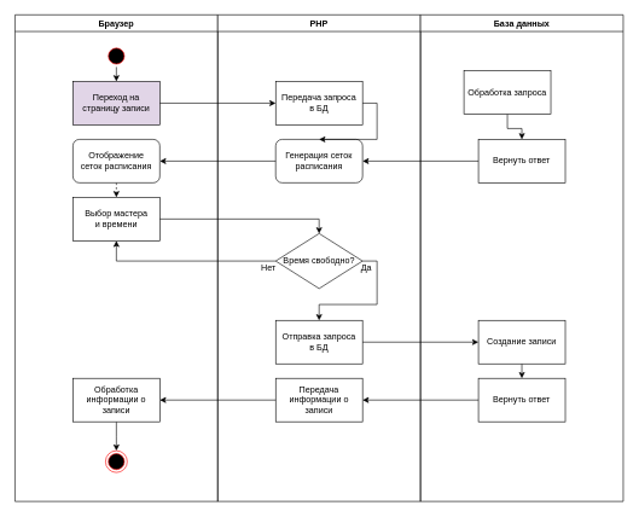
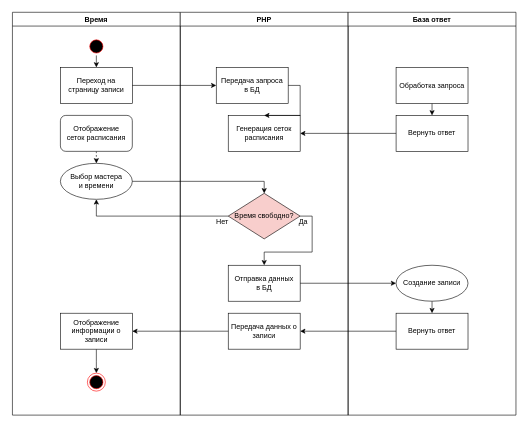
- <mxCell id="2" value="Браузер" style="swimlane;whiteSpace=wrap" parent="1" vertex="1"><mxGeometry x="20" y="20" width="280" height="672" as="geometry" /></mxCell>
+ <mxCell id="2" value="Время" style="swimlane;whiteSpace=wrap" parent="1" vertex="1"><mxGeometry x="20" y="20" width="280" height="672" as="geometry" /></mxCell>
- <mxCell id="21" value="База данных" style="swimlane;whiteSpace=wrap;startSize=23;" parent="1" vertex="1"><mxGeometry x="580" y="20" width="280" height="672" as="geometry" /></mxCell>
+ <mxCell id="21" value="База ответ" style="swimlane;whiteSpace=wrap;startSize=23;" parent="1" vertex="1"><mxGeometry x="580" y="20" width="280" height="672" as="geometry" /></mxCell>
- <mxCell id="23" value="Обработка запроса" style="rounded=0;whiteSpace=wrap;html=1;" parent="21" vertex="1"><mxGeometry x="60" y="77" width="120" height="60" as="geometry" /></mxCell>
+ <mxCell id="23" value="Обработка запроса" style="rounded=0;whiteSpace=wrap;html=1;" parent="21" vertex="1"><mxGeometry x="80" y="92" width="120" height="60" as="geometry" /></mxCell>
- <mxCell id="5" value="Переход на страницу записи" style="rounded=0;whiteSpace=wrap;html=1;fillColor=#e1d5e7;" parent="2" vertex="1"><mxGeometry x="80" y="92" width="120" height="60" as="geometry" /></mxCell>
+ <mxCell id="5" value="Переход на страницу записи" style="rounded=0;whiteSpace=wrap;html=1;" parent="2" vertex="1"><mxGeometry x="80" y="92" width="120" height="60" as="geometry" /></mxCell>
- <mxCell id="13" value="Передача запроса&lt;br&gt;в БД" style="rounded=0;whiteSpace=wrap;html=1;" parent="12" vertex="1"><mxGeometry x="80" y="92" width="120" height="60" as="geometry" /></mxCell>
+ <mxCell id="13" value="Передача запроса&lt;br&gt;в БД" style="rounded=0;whiteSpace=wrap;html=1;" parent="12" vertex="1"><mxGeometry x="60" y="92" width="120" height="60" as="geometry" /></mxCell>
- <mxCell id="31" style="edgeStyle=orthogonalEdgeStyle;rounded=0;orthogonalLoop=1;jettySize=auto;html=1;" parent="1" source="14" target="7" edge="1"><mxGeometry relative="1" as="geometry" /></mxCell>
- <mxCell id="14" value="Генерация сеток&lt;br&gt;расписания" style="whiteSpace=wrap;html=1;rounded=1;" parent="12" vertex="1"><mxGeometry x="80" y="172" width="120" height="60" as="geometry" /></mxCell>
+ <mxCell id="14" value="Генерация сеток&lt;br&gt;расписания" style="rounded=0;whiteSpace=wrap;html=1;" parent="12" vertex="1"><mxGeometry x="80" y="172" width="120" height="60" as="geometry" /></mxCell>
- <mxCell id="8" value="Выбор мастера&lt;br&gt;и времени" style="rounded=0;whiteSpace=wrap;html=1;" parent="2" vertex="1"><mxGeometry x="80" y="252" width="120" height="60" as="geometry" /></mxCell>
+ <mxCell id="8" value="Выбор мастера&lt;br&gt;и времени" style="ellipse;whiteSpace=wrap;html=1;" parent="2" vertex="1"><mxGeometry x="80" y="252" width="120" height="60" as="geometry" /></mxCell>
- <mxCell id="16" value="Время свободно?" style="rhombus;whiteSpace=wrap;html=1;" parent="12" vertex="1"><mxGeometry x="80" y="302" width="120" height="76" as="geometry" /></mxCell>
+ <mxCell id="16" value="Время свободно?" style="rhombus;whiteSpace=wrap;html=1;fillColor=#f8cecc;" parent="12" vertex="1"><mxGeometry x="80" y="302" width="120" height="76" as="geometry" /></mxCell>
- <mxCell id="18" value="Отправка запроса&lt;br&gt;в БД" style="rounded=0;whiteSpace=wrap;html=1;" parent="12" vertex="1"><mxGeometry x="80" y="422" width="120" height="60" as="geometry" /></mxCell>
+ <mxCell id="18" value="Отправка данных&lt;br&gt;в БД" style="rounded=0;whiteSpace=wrap;html=1;" parent="12" vertex="1"><mxGeometry x="80" y="422" width="120" height="60" as="geometry" /></mxCell>
- <mxCell id="26" value="Создание записи" style="rounded=0;whiteSpace=wrap;html=1;" parent="21" vertex="1"><mxGeometry x="80" y="422" width="120" height="60" as="geometry" /></mxCell>
+ <mxCell id="26" value="Создание записи" style="ellipse;whiteSpace=wrap;html=1;" parent="21" vertex="1"><mxGeometry x="80" y="422" width="120" height="60" as="geometry" /></mxCell>
- <mxCell id="10" value="Обработка информации о записи" style="rounded=0;whiteSpace=wrap;html=1;" parent="2" vertex="1"><mxGeometry x="80" y="502" width="120" height="60" as="geometry" /></mxCell>
+ <mxCell id="10" value="Отображение информации о записи" style="rounded=0;whiteSpace=wrap;html=1;" parent="2" vertex="1"><mxGeometry x="80" y="502" width="120" height="60" as="geometry" /></mxCell>
- <mxCell id="19" value="Передача информации о записи" style="rounded=0;whiteSpace=wrap;html=1;" parent="12" vertex="1"><mxGeometry x="80" y="502" width="120" height="60" as="geometry" /></mxCell>
+ <mxCell id="19" value="Передача данных о записи" style="rounded=0;whiteSpace=wrap;html=1;" parent="12" vertex="1"><mxGeometry x="80" y="502" width="120" height="60" as="geometry" /></mxCell>
